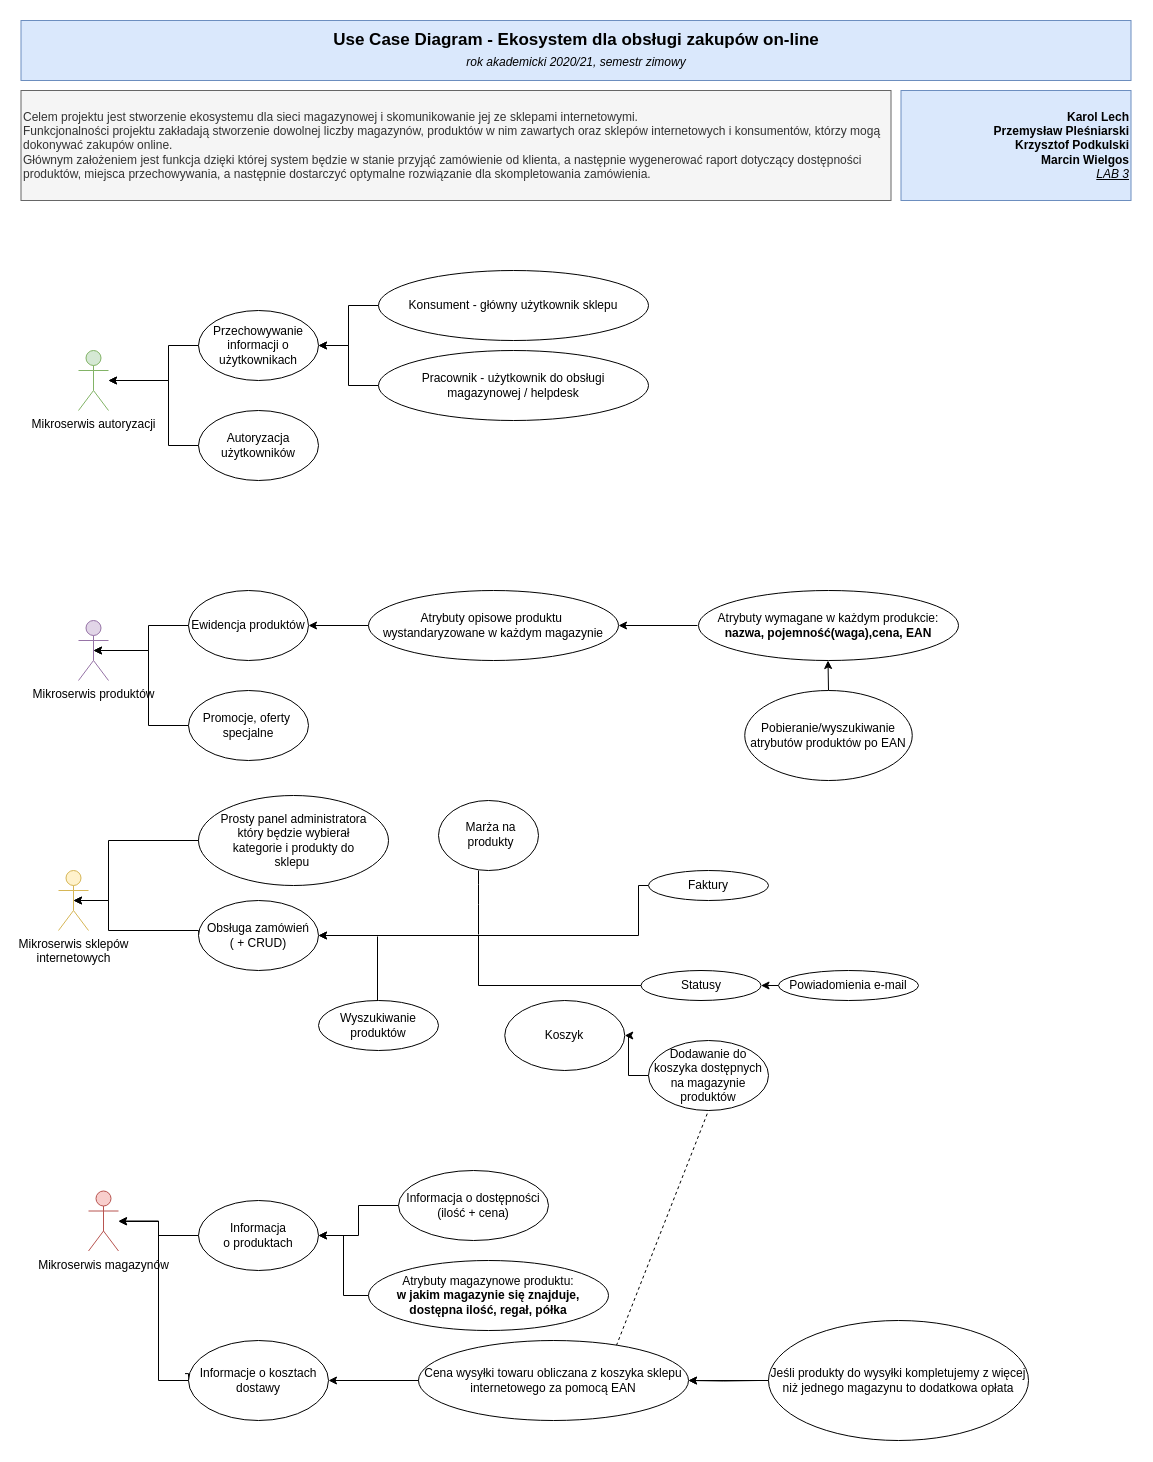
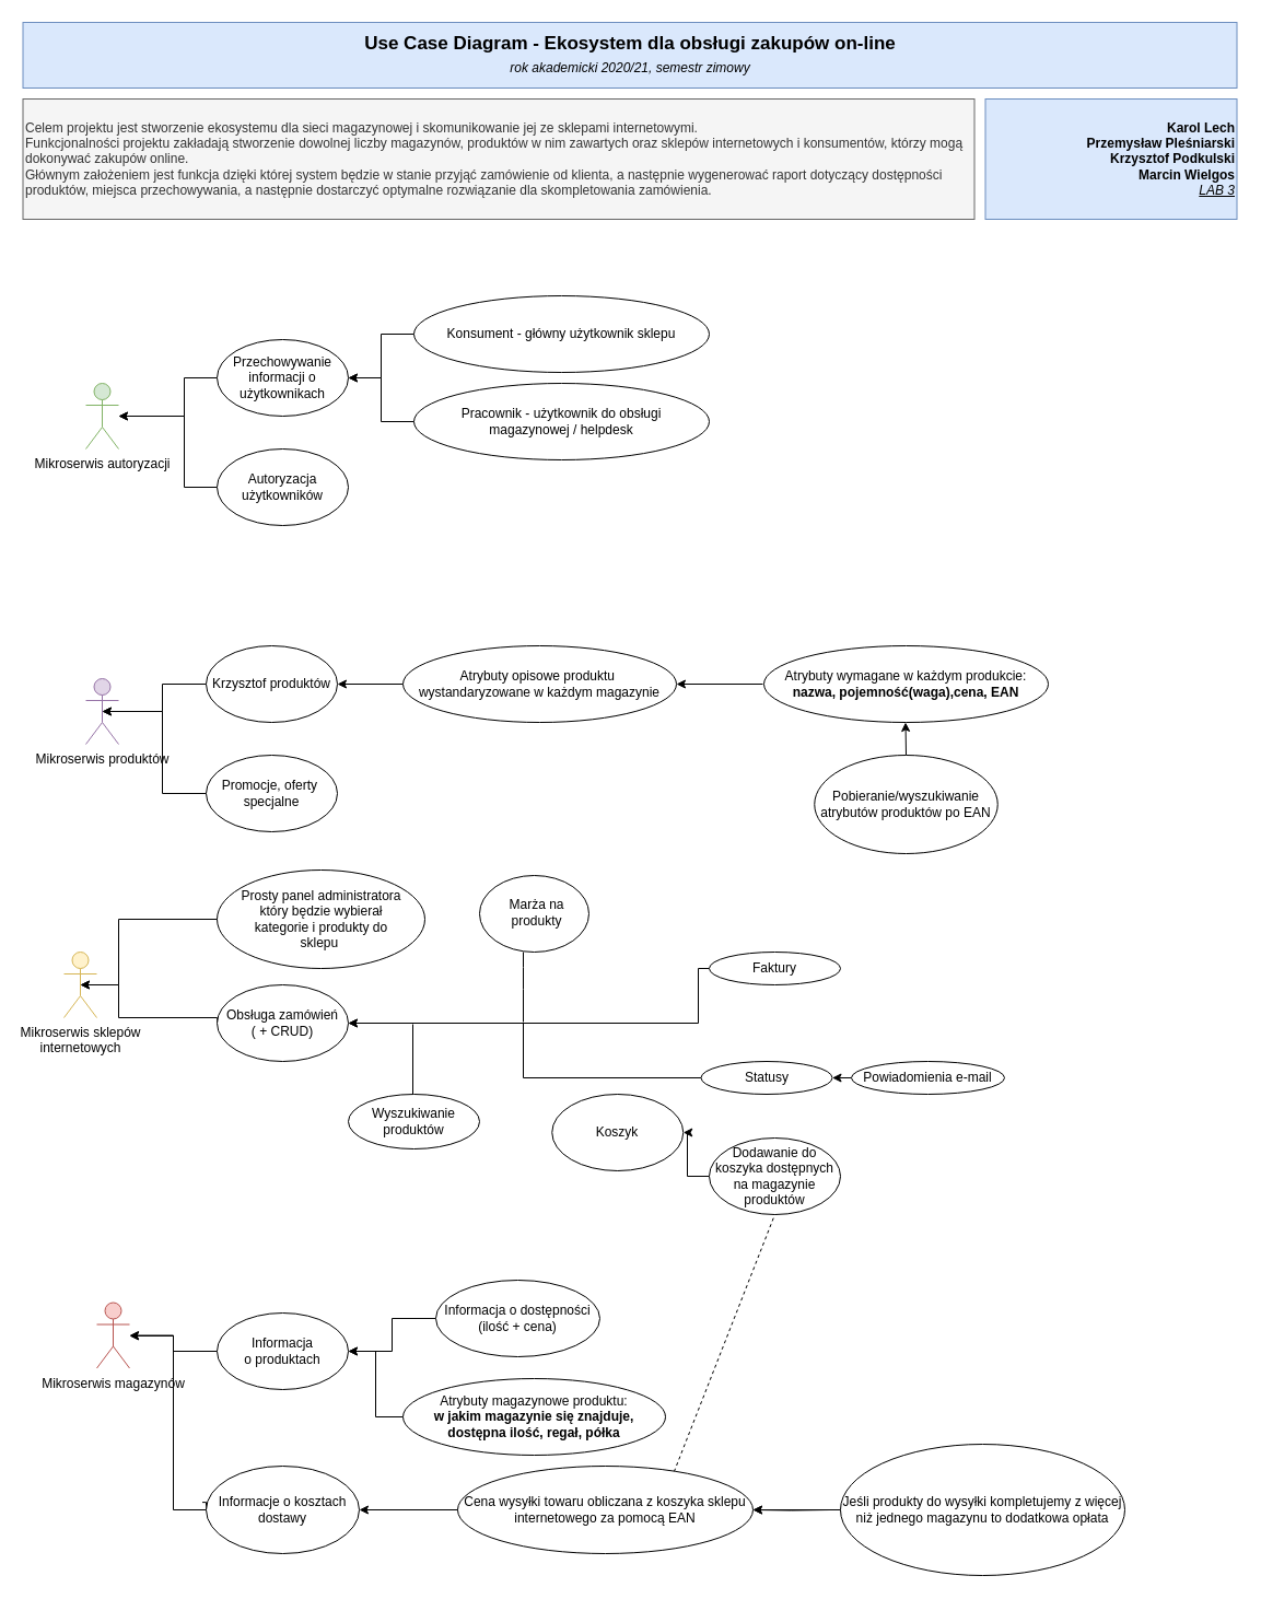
- <mxCell id="36" value="Ewidencja produktów" style="ellipse;whiteSpace=wrap;html=1;" parent="1" vertex="1"><mxGeometry x="188" y="590" width="120" height="70" as="geometry" /></mxCell>
+ <mxCell id="36" value="Krzysztof produktów" style="ellipse;whiteSpace=wrap;html=1;" parent="1" vertex="1"><mxGeometry x="188" y="590" width="120" height="70" as="geometry" /></mxCell>
